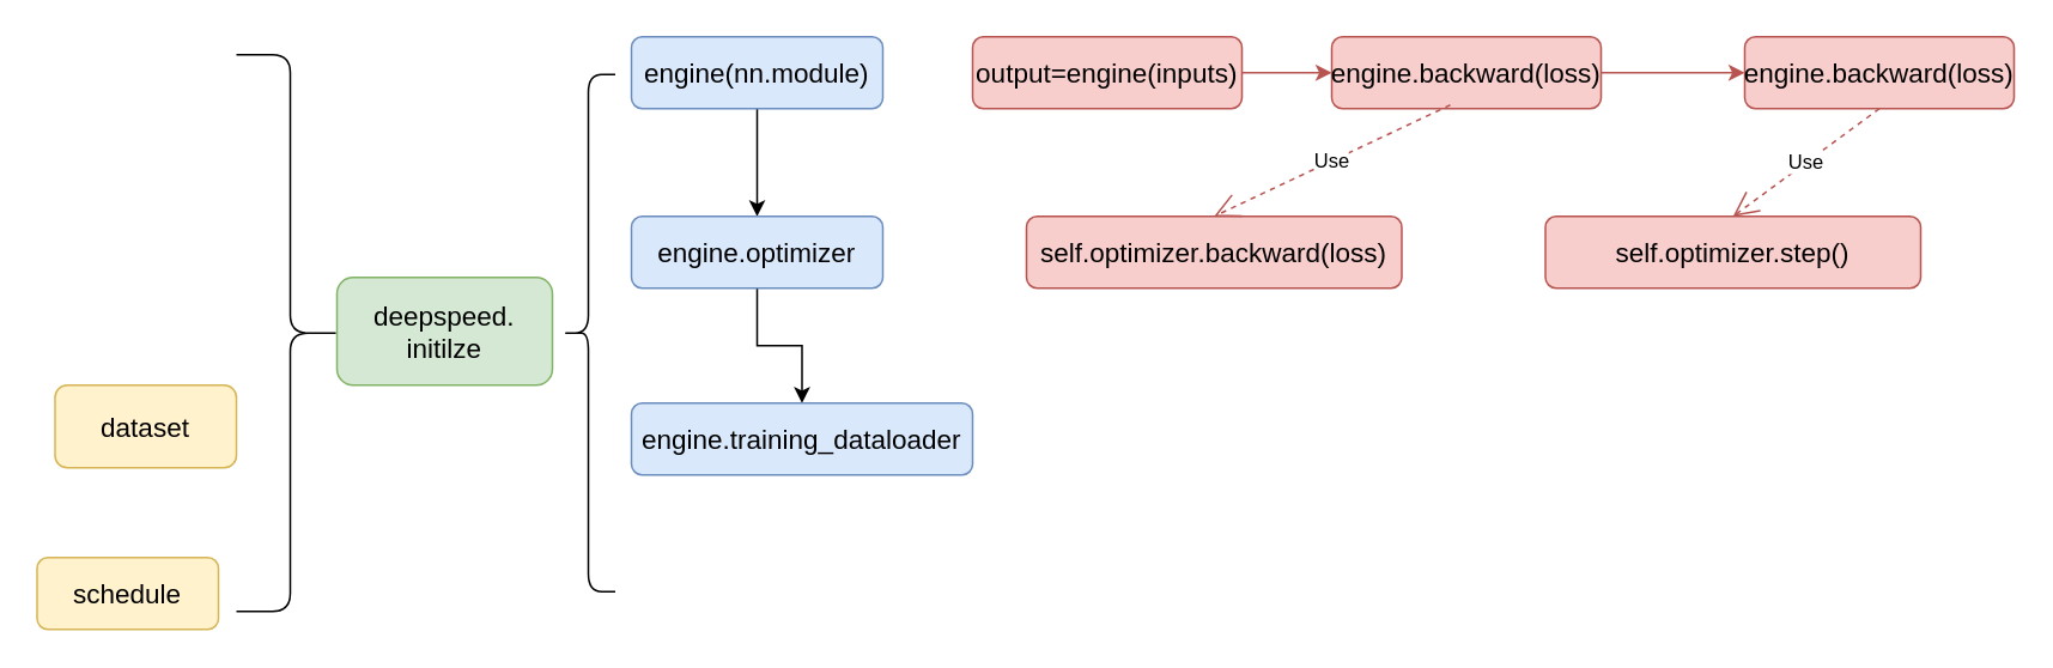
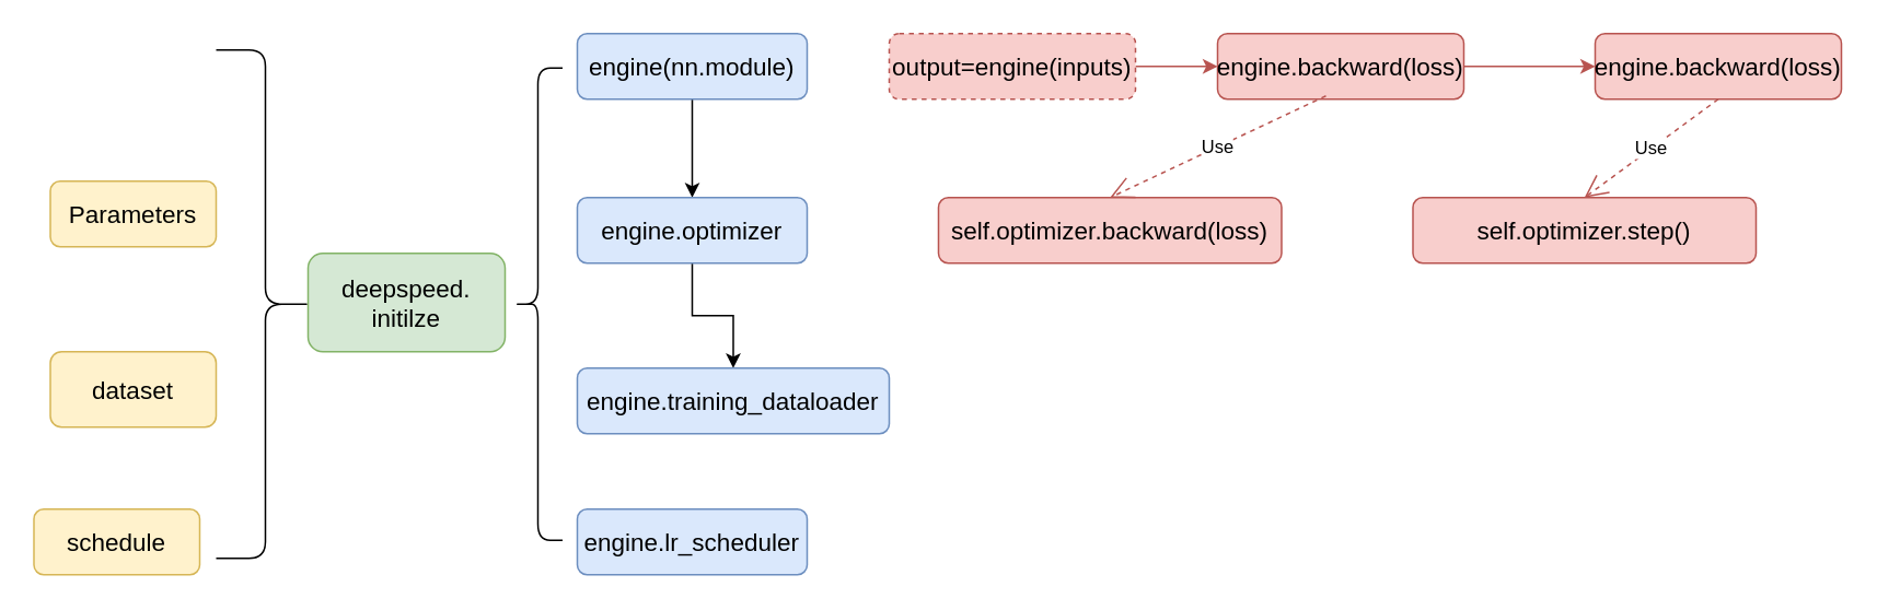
- <mxCell id="15" value="&lt;font style=&quot;font-size: 15px;&quot;&gt;output=engine(inputs)&lt;/font&gt;" style="rounded=1;whiteSpace=wrap;html=1;fillColor=#f8cecc;strokeColor=#b85450;" vertex="1" parent="1"><mxGeometry x="541" y="20" width="150" height="40" as="geometry" /></mxCell>
+ <mxCell id="15" value="&lt;font style=&quot;font-size: 15px;&quot;&gt;output=engine(inputs)&lt;/font&gt;" style="rounded=1;whiteSpace=wrap;html=1;fillColor=#f8cecc;strokeColor=#b85450;dashed=1;" vertex="1" parent="1"><mxGeometry x="541" y="20" width="150" height="40" as="geometry" /></mxCell>
+ <mxCell id="2" value="&lt;font style=&quot;font-size: 15px;&quot;&gt;Parameters&lt;/font&gt;" style="rounded=1;whiteSpace=wrap;html=1;fillColor=#fff2cc;strokeColor=#d6b656;" vertex="1" parent="1"><mxGeometry x="30" y="110" width="101" height="40" as="geometry" /></mxCell>
+ <mxCell id="13" value="&lt;font style=&quot;font-size: 15px;&quot;&gt;engine.lr_scheduler&lt;/font&gt;" style="rounded=1;whiteSpace=wrap;html=1;fillColor=#dae8fc;strokeColor=#6c8ebf;" vertex="1" parent="1"><mxGeometry x="351" y="310" width="140" height="40" as="geometry" /></mxCell>
